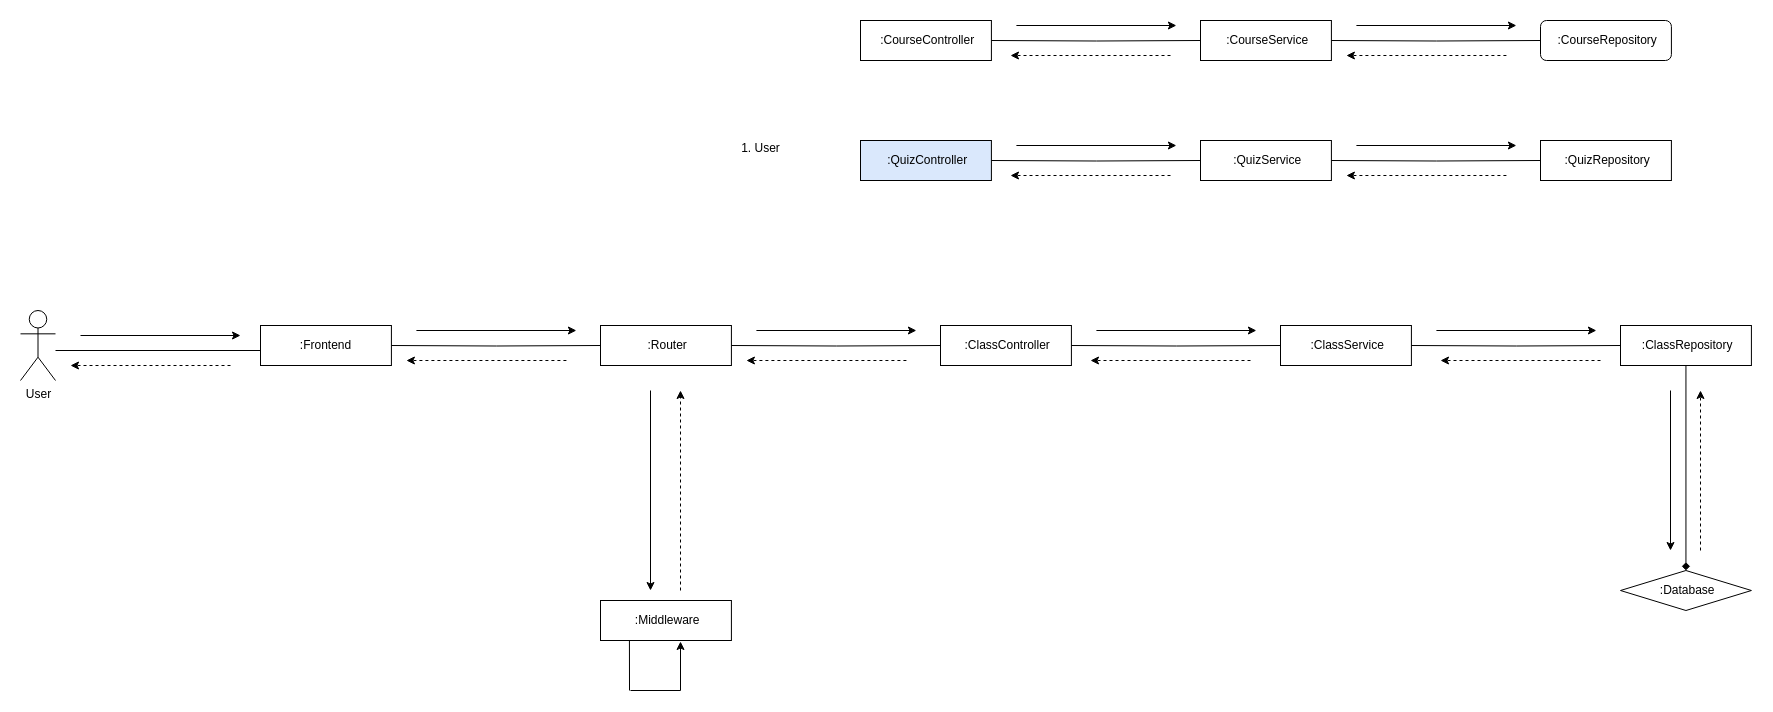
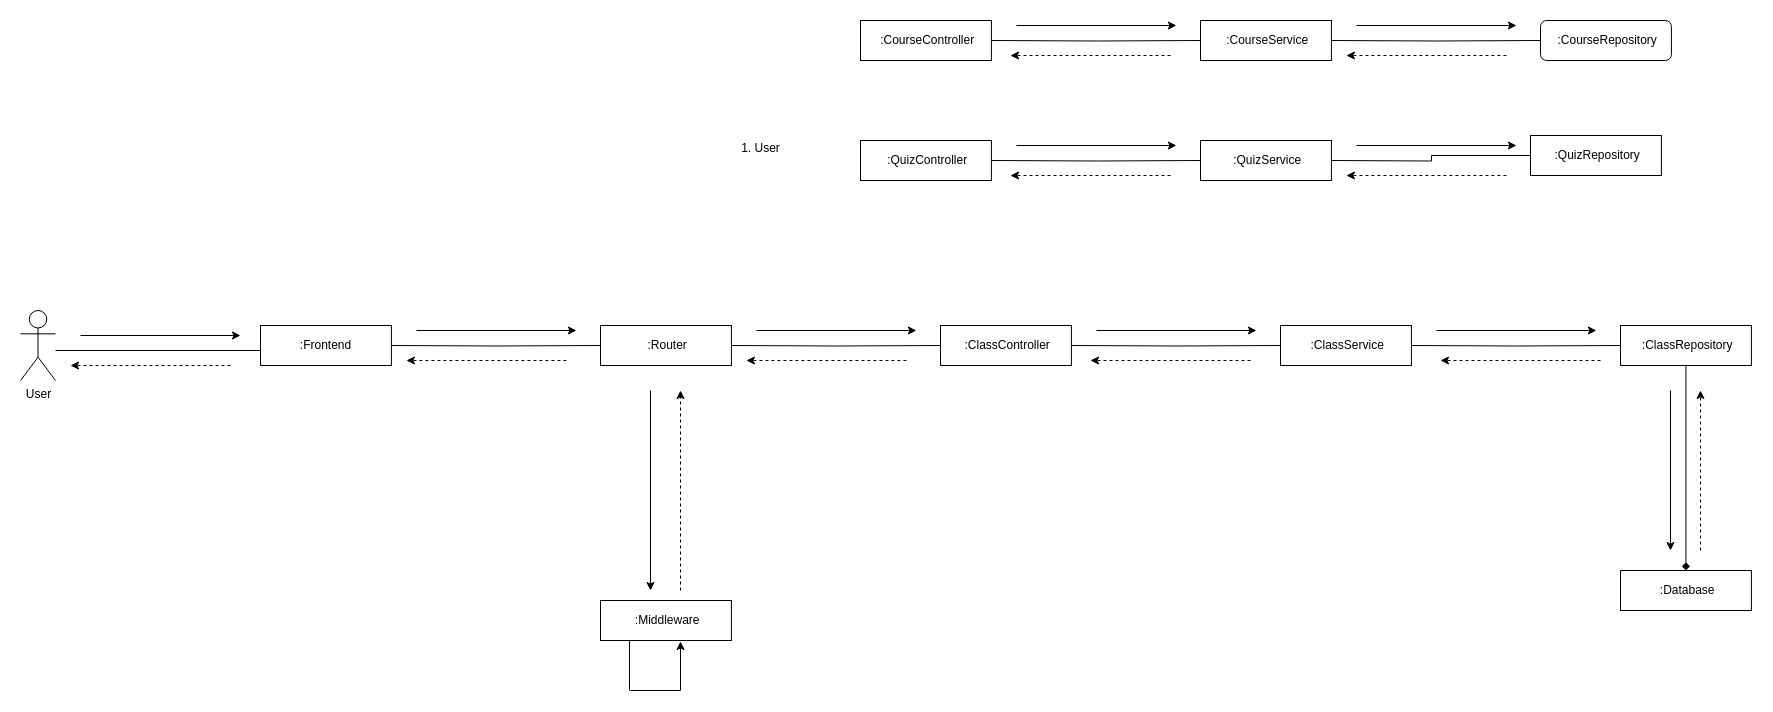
- <mxCell id="43" value="&amp;nbsp;:QuizController" style="rounded=0;whiteSpace=wrap;html=1;fillColor=#dae8fc;" vertex="1" parent="1"><mxGeometry x="860" y="140" width="130.91" height="40" as="geometry" /></mxCell>
+ <mxCell id="43" value="&amp;nbsp;:QuizController" style="rounded=0;whiteSpace=wrap;html=1;" vertex="1" parent="1"><mxGeometry x="860" y="140" width="130.91" height="40" as="geometry" /></mxCell>
- <mxCell id="48" value="&amp;nbsp;:QuizRepository" style="rounded=0;whiteSpace=wrap;html=1;" vertex="1" parent="1"><mxGeometry x="1540" y="140" width="130.91" height="40" as="geometry" /></mxCell>
+ <mxCell id="48" value="&amp;nbsp;:QuizRepository" style="rounded=0;whiteSpace=wrap;html=1;" vertex="1" parent="1"><mxGeometry x="1530" y="135" width="130.91" height="40" as="geometry" /></mxCell>
- <mxCell id="31" value="&amp;nbsp;:Database" style="rhombus;whiteSpace=wrap;html=1;" vertex="1" parent="1"><mxGeometry x="1620" y="570" width="130.91" height="40" as="geometry" /></mxCell>
+ <mxCell id="31" value="&amp;nbsp;:Database" style="rounded=0;whiteSpace=wrap;html=1;" vertex="1" parent="1"><mxGeometry x="1620" y="570" width="130.91" height="40" as="geometry" /></mxCell>
